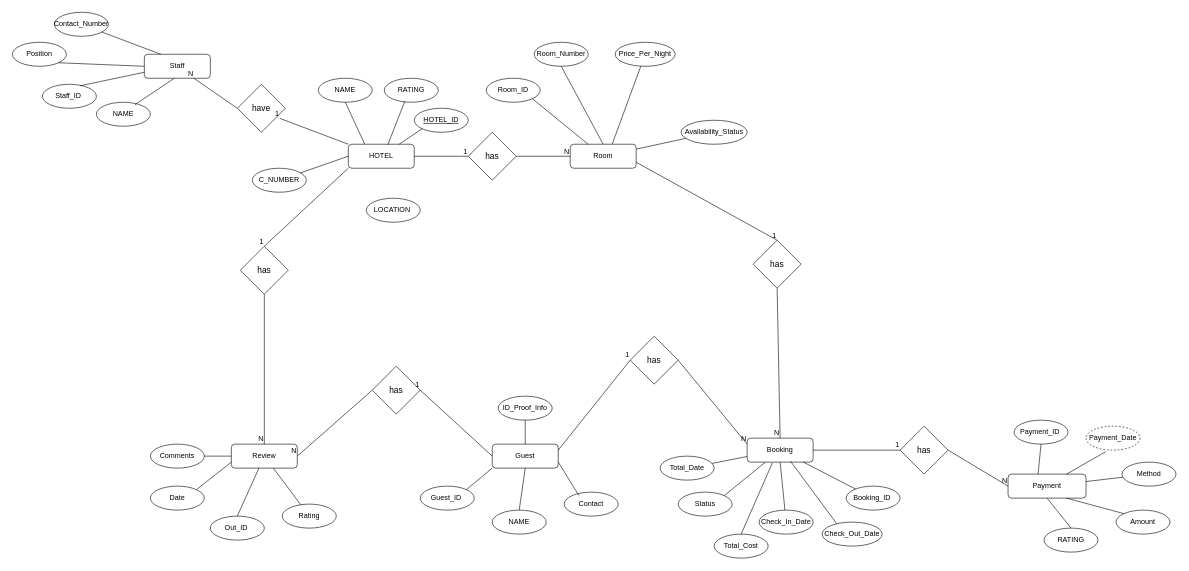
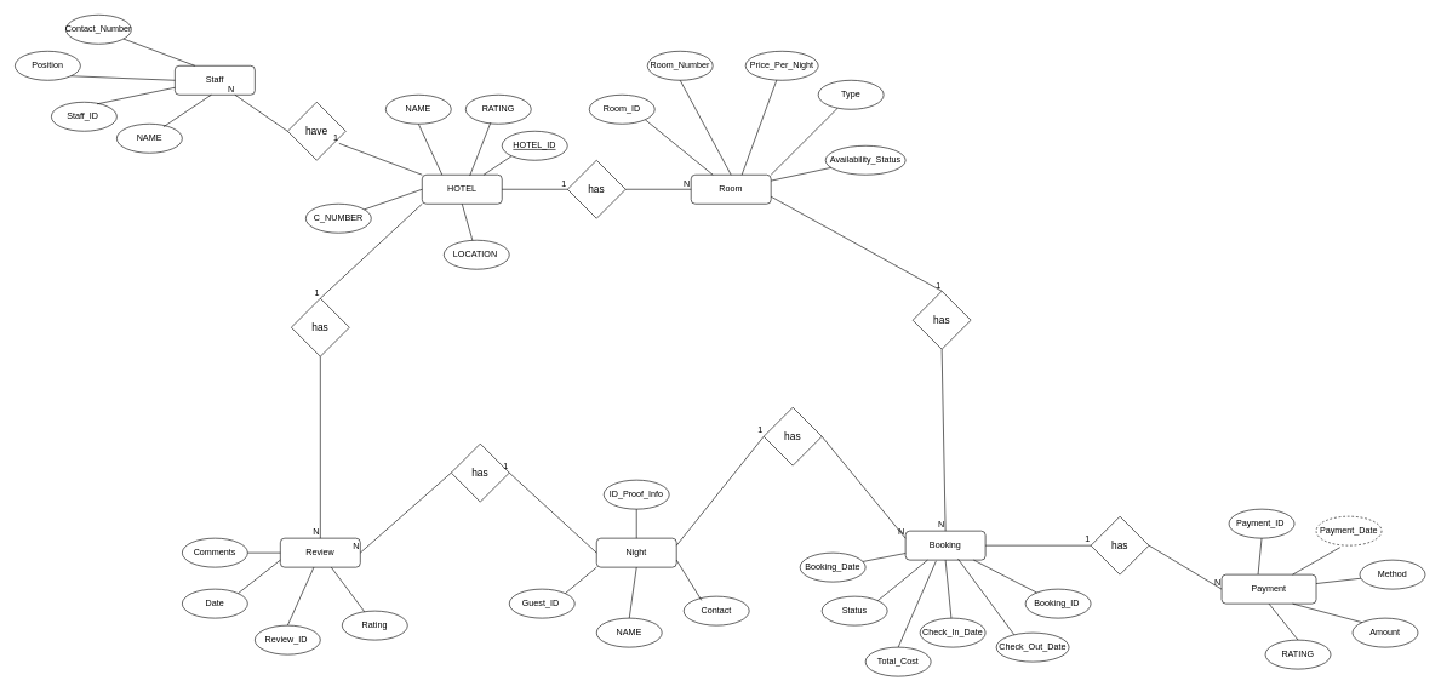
+ <mxCell id="18" value="Type" style="ellipse;whiteSpace=wrap;html=1;" parent="1" vertex="1"><mxGeometry x="1125" y="110" width="90" height="40" as="geometry" /></mxCell>
+ <mxCell id="94" value="" style="endArrow=none;html=1;rounded=0;exitX=1;exitY=0;exitDx=0;exitDy=0;" parent="1" source="10" target="18" edge="1"><mxGeometry relative="1" as="geometry"><mxPoint x="1025" y="138.57" as="sourcePoint" /><mxPoint x="1185" y="138.57" as="targetPoint" /></mxGeometry></mxCell>
+ <mxCell id="97" value="" style="endArrow=none;html=1;rounded=0;entryX=0.5;entryY=1;entryDx=0;entryDy=0;" parent="1" source="4" target="11" edge="1"><mxGeometry relative="1" as="geometry"><mxPoint x="450" y="340" as="sourcePoint" /><mxPoint x="610" y="340" as="targetPoint" /></mxGeometry></mxCell>
- <mxCell id="13" value="Guest" style="rounded=1;whiteSpace=wrap;html=1;" parent="1" vertex="1"><mxGeometry y="740" width="110" height="40" as="geometry" x="820" /></mxCell>
+ <mxCell id="13" value="Night" style="rounded=1;whiteSpace=wrap;html=1;" parent="1" vertex="1"><mxGeometry y="740" width="110" height="40" as="geometry" x="820" /></mxCell>
- <mxCell id="40" value="Total_Date" style="ellipse;whiteSpace=wrap;html=1;" parent="1" vertex="1"><mxGeometry x="1100" y="760" width="90" height="40" as="geometry" /></mxCell>
+ <mxCell id="40" value="Booking_Date" style="ellipse;whiteSpace=wrap;html=1;" parent="1" vertex="1"><mxGeometry x="1100" y="760" width="90" height="40" as="geometry" /></mxCell>
- <mxCell id="27" value="Out_ID&amp;nbsp;" style="ellipse;whiteSpace=wrap;html=1;" parent="1" vertex="1"><mxGeometry x="350" y="860" width="90" height="40" as="geometry" /></mxCell>
+ <mxCell id="27" value="Review_ID&amp;nbsp;" style="ellipse;whiteSpace=wrap;html=1;" parent="1" vertex="1"><mxGeometry x="350" y="860" width="90" height="40" as="geometry" /></mxCell>
